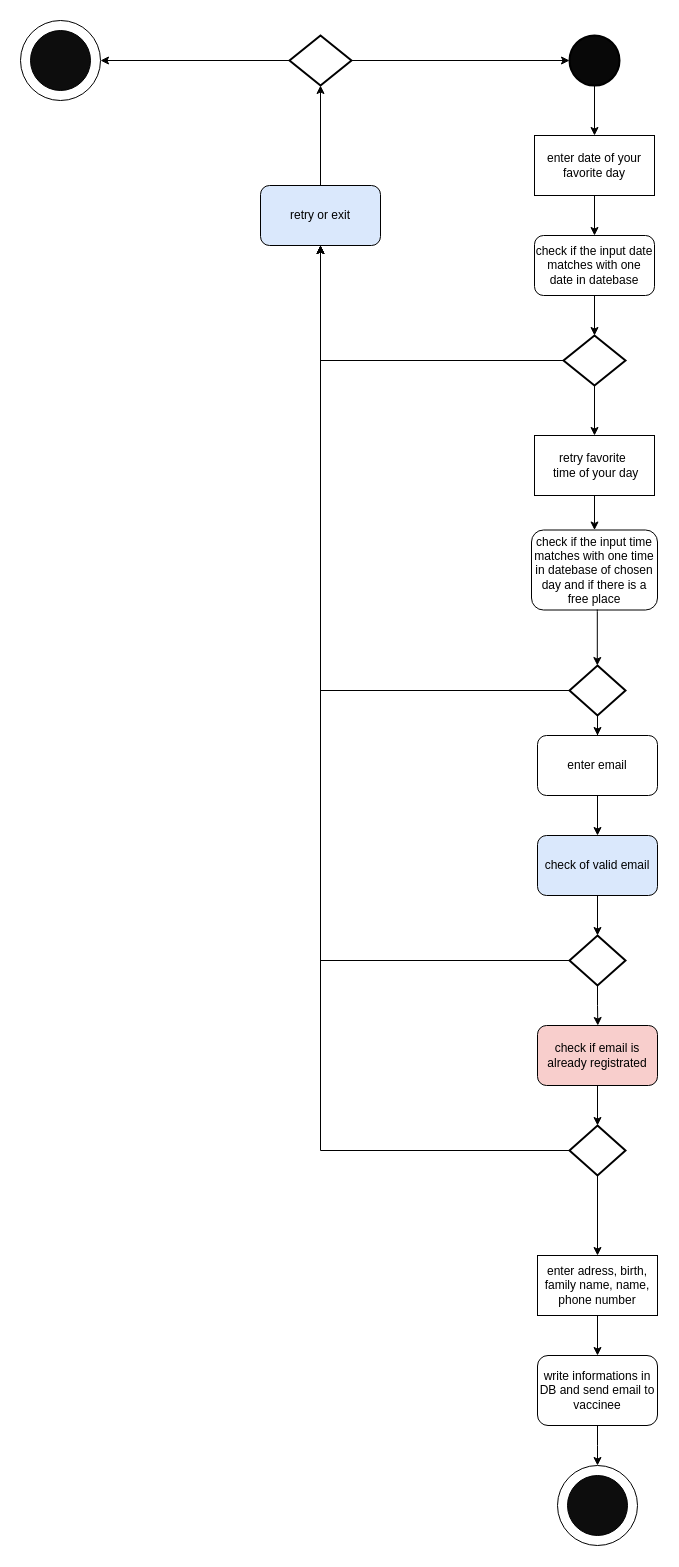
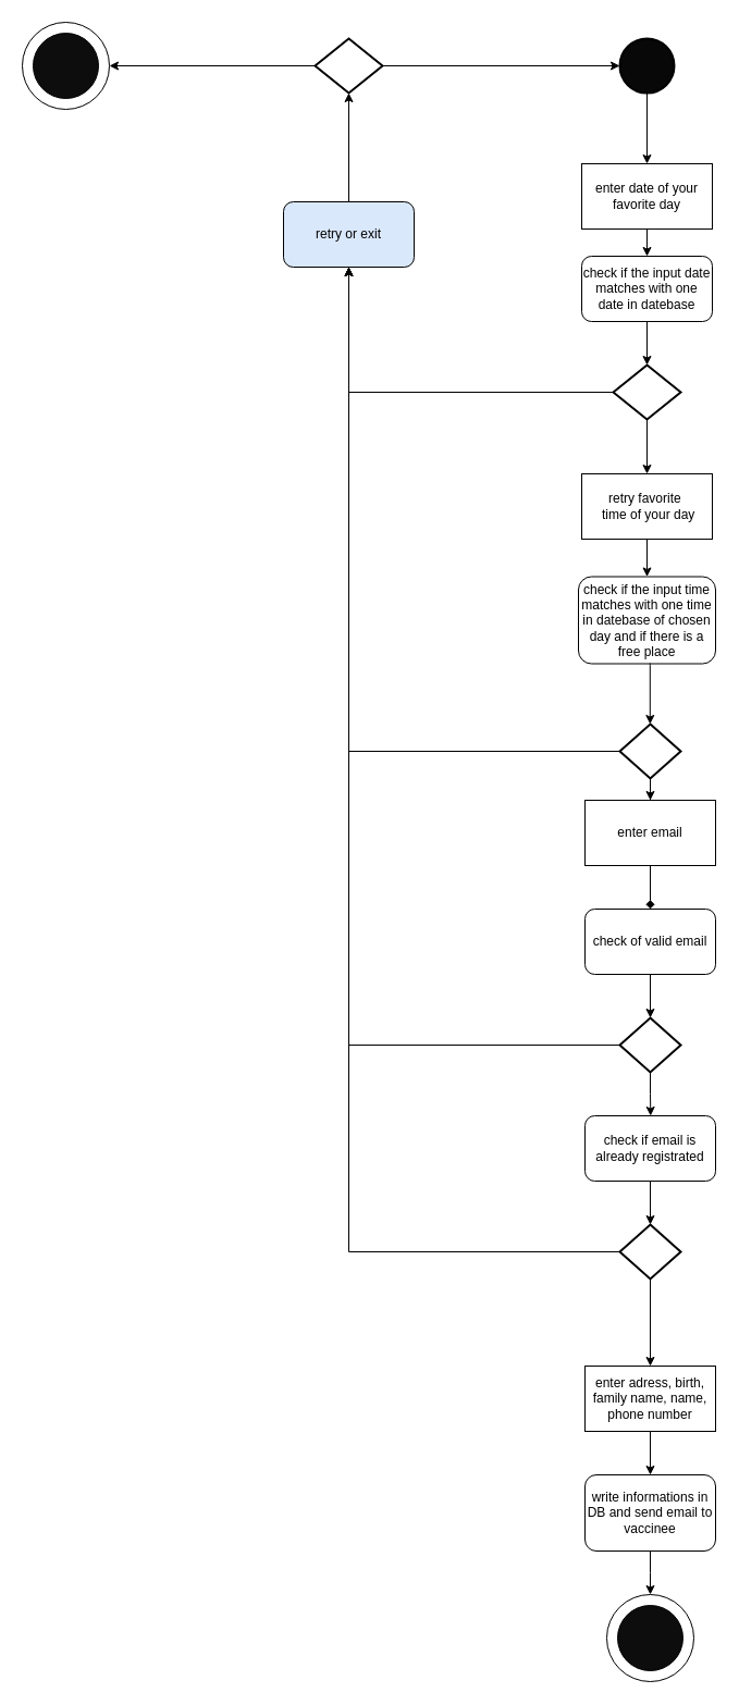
- <mxCell id="11" value="enter date of your favorite day" style="rounded=0;whiteSpace=wrap;html=1;fillColor=#FFFFFF;" vertex="1" parent="1"><mxGeometry x="534" y="135" width="120" height="60" as="geometry" /></mxCell>
+ <mxCell id="11" value="enter date of your favorite day" style="rounded=0;whiteSpace=wrap;html=1;fillColor=#FFFFFF;" vertex="1" parent="1"><mxGeometry x="534" y="150" width="120" height="60" as="geometry" /></mxCell>
- <mxCell id="19" value="enter email" style="whiteSpace=wrap;html=1;fillColor=#FFFFFF;rounded=1;" vertex="1" parent="1"><mxGeometry x="537" y="735" width="120" height="60" as="geometry" /></mxCell>
+ <mxCell id="19" value="enter email" style="rounded=0;whiteSpace=wrap;html=1;fillColor=#FFFFFF;" vertex="1" parent="1"><mxGeometry x="537" y="735" width="120" height="60" as="geometry" /></mxCell>
- <mxCell id="18" style="edgeStyle=orthogonalEdgeStyle;rounded=0;orthogonalLoop=1;jettySize=auto;html=1;entryX=0.5;entryY=0;entryDx=0;entryDy=0;entryPerimeter=0;" edge="1" parent="1" source="19" target="21"><mxGeometry relative="1" as="geometry"><mxPoint x="597" y="845" as="targetPoint" /><Array as="points" /></mxGeometry></mxCell>
+ <mxCell id="18" style="edgeStyle=orthogonalEdgeStyle;rounded=0;orthogonalLoop=1;jettySize=auto;html=1;entryX=0.5;entryY=0;entryDx=0;entryDy=0;entryPerimeter=0;endArrow=diamond;" edge="1" parent="1" source="19" target="21"><mxGeometry relative="1" as="geometry"><mxPoint x="597" y="845" as="targetPoint" /><Array as="points" /></mxGeometry></mxCell>
- <mxCell id="21" value="check of valid email" style="rounded=1;whiteSpace=wrap;html=1;fillColor=#dae8fc;" vertex="1" parent="1"><mxGeometry x="537" y="835" width="120" height="60" as="geometry" /></mxCell>
+ <mxCell id="21" value="check of valid email" style="rounded=1;whiteSpace=wrap;html=1;fillColor=#FFFFFF;" vertex="1" parent="1"><mxGeometry x="537" y="835" width="120" height="60" as="geometry" /></mxCell>
- <mxCell id="26" value="check if email is already registrated" style="rounded=1;whiteSpace=wrap;html=1;fillColor=#f8cecc;" vertex="1" parent="1"><mxGeometry x="537" y="1025" width="120" height="60" as="geometry" /></mxCell>
+ <mxCell id="26" value="check if email is already registrated" style="rounded=1;whiteSpace=wrap;html=1;fillColor=#FFFFFF;" vertex="1" parent="1"><mxGeometry x="537" y="1025" width="120" height="60" as="geometry" /></mxCell>
